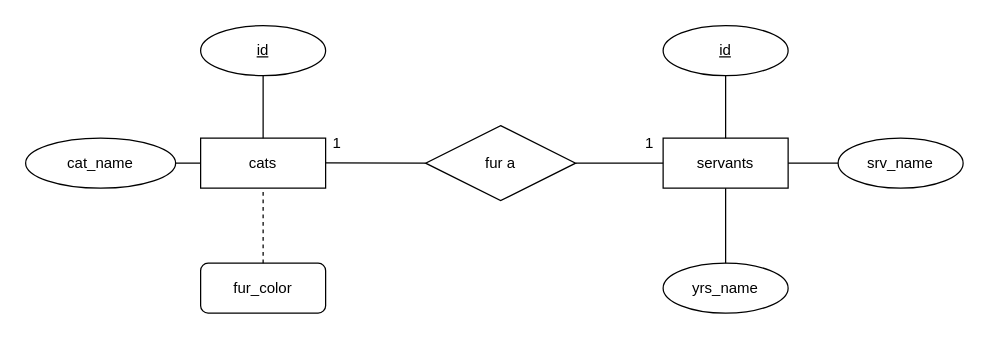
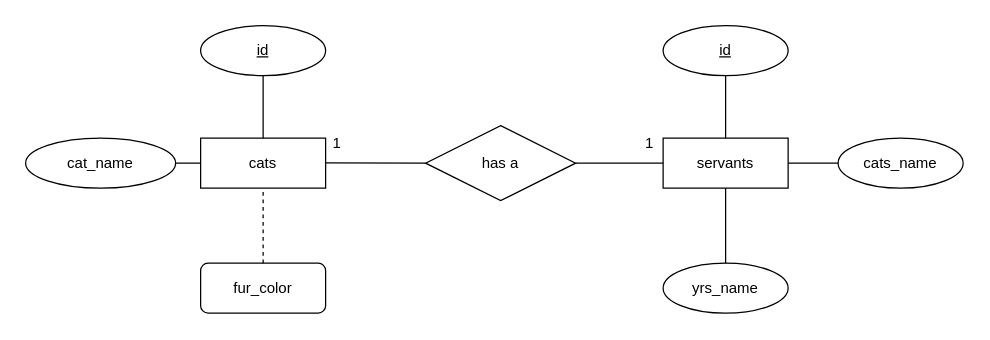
- <mxCell id="16" value="fur a" style="shape=rhombus;perimeter=rhombusPerimeter;whiteSpace=wrap;html=1;align=center;" parent="1" vertex="1"><mxGeometry x="340" y="100" width="120" height="60" as="geometry" /></mxCell>
+ <mxCell id="16" value="has a" style="shape=rhombus;perimeter=rhombusPerimeter;whiteSpace=wrap;html=1;align=center;" parent="1" vertex="1"><mxGeometry x="340" y="100" width="120" height="60" as="geometry" /></mxCell>
- <mxCell id="11" value="srv_name" style="ellipse;whiteSpace=wrap;html=1;align=center;" parent="1" vertex="1"><mxGeometry x="670" y="110" width="100" height="40" as="geometry" /></mxCell>
+ <mxCell id="11" value="cats_name" style="ellipse;whiteSpace=wrap;html=1;align=center;" parent="1" vertex="1"><mxGeometry x="670" y="110" width="100" height="40" as="geometry" /></mxCell>
